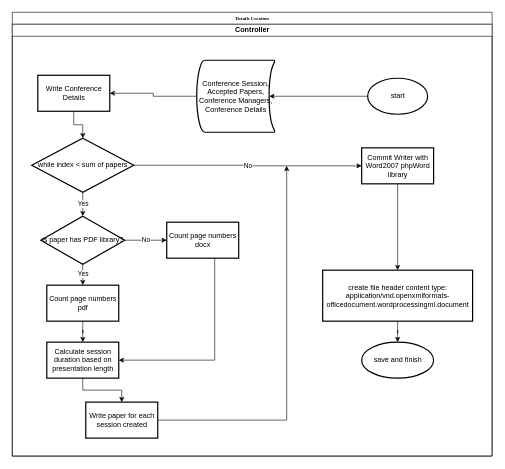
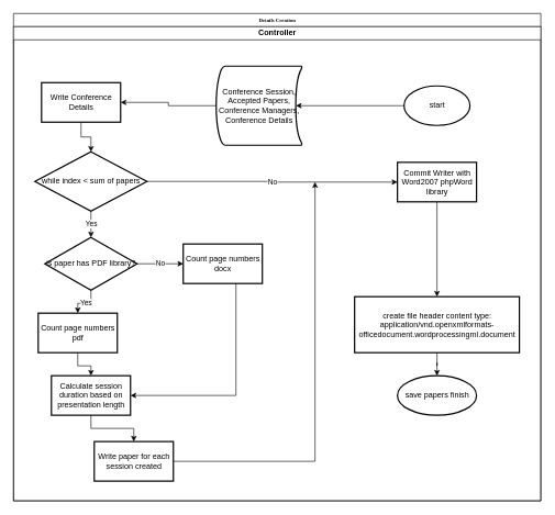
- <mxCell id="19" value="Count page numbers pdf" style="whiteSpace=wrap;html=1;strokeWidth=2;" vertex="1" parent="9"><mxGeometry x="57.5" y="435" width="120" height="60" as="geometry" /></mxCell>
+ <mxCell id="19" value="Count page numbers pdf" style="whiteSpace=wrap;html=1;strokeWidth=2;" vertex="1" parent="9"><mxGeometry x="37.5" y="435" width="120" height="60" as="geometry" /></mxCell>
- <mxCell id="26" value="save and finish" style="ellipse;whiteSpace=wrap;html=1;strokeWidth=2;" vertex="1" parent="9"><mxGeometry x="582.5" y="530" width="120" height="60" as="geometry" /></mxCell>
+ <mxCell id="26" value="save papers finish" style="ellipse;whiteSpace=wrap;html=1;strokeWidth=2;" vertex="1" parent="9"><mxGeometry x="582.5" y="530" width="120" height="60" as="geometry" /></mxCell>
